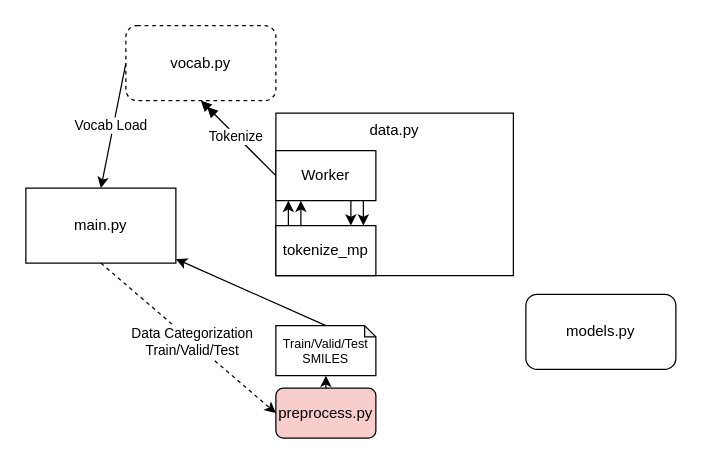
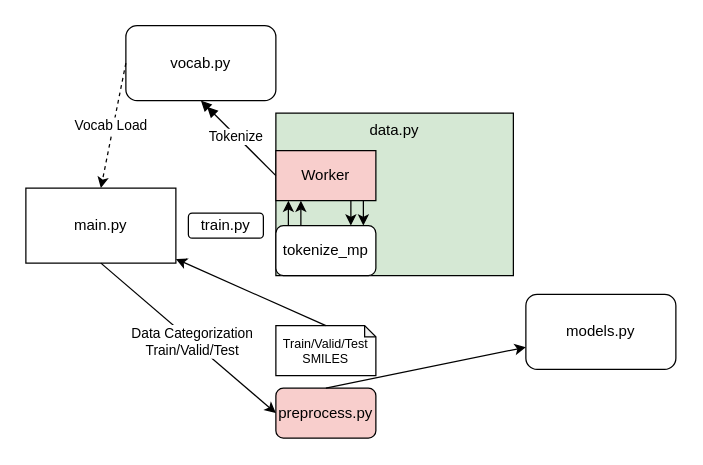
- <mxCell id="6" value="vocab.py" style="rounded=1;whiteSpace=wrap;html=1;dashed=1;" parent="1" vertex="1"><mxGeometry x="100" y="20" width="120" height="60" as="geometry" /></mxCell>
+ <mxCell id="6" value="vocab.py" style="rounded=1;whiteSpace=wrap;html=1;" parent="1" vertex="1"><mxGeometry x="100" y="20" width="120" height="60" as="geometry" /></mxCell>
- <mxCell id="9" value="" style="endArrow=classic;html=1;rounded=0;entryX=0.5;entryY=0;entryDx=0;entryDy=0;exitX=0;exitY=0.5;exitDx=0;exitDy=0;" parent="1" source="6" target="2" edge="1"><mxGeometry width="50" height="50" relative="1" as="geometry"><mxPoint x="130" y="100" as="sourcePoint" /><mxPoint x="70" y="90" as="targetPoint" /></mxGeometry></mxCell>
+ <mxCell id="9" value="" style="endArrow=classic;html=1;rounded=0;entryX=0.5;entryY=0;entryDx=0;entryDy=0;exitX=0;exitY=0.5;exitDx=0;exitDy=0;dashed=1;" parent="1" source="6" target="2" edge="1"><mxGeometry width="50" height="50" relative="1" as="geometry"><mxPoint x="130" y="100" as="sourcePoint" /><mxPoint x="70" y="90" as="targetPoint" /></mxGeometry></mxCell>
- <mxCell id="17" value="Worker" style="rounded=0;whiteSpace=wrap;html=1;" vertex="1" parent="14"><mxGeometry y="30" width="80" height="40" as="geometry" /></mxCell>
+ <mxCell id="17" value="Worker" style="rounded=0;whiteSpace=wrap;html=1;fillColor=#f8cecc;" vertex="1" parent="14"><mxGeometry y="30" width="80" height="40" as="geometry" /></mxCell>
- <mxCell id="15" value="data.py" style="rounded=0;whiteSpace=wrap;html=1;horizontal=1;verticalAlign=top;glass=0;shadow=0;textShadow=0;" parent="14" vertex="1"><mxGeometry width="190" height="130" as="geometry" /></mxCell>
+ <mxCell id="15" value="data.py" style="rounded=0;whiteSpace=wrap;html=1;horizontal=1;verticalAlign=top;glass=0;shadow=0;textShadow=0;fillColor=#d5e8d4;" parent="14" vertex="1"><mxGeometry width="190" height="130" as="geometry" /></mxCell>
+ <mxCell id="5" value="train.py" style="rounded=1;whiteSpace=wrap;html=1;" parent="1" vertex="1"><mxGeometry x="150" y="170" width="60" height="20" as="geometry" /></mxCell>
- <mxCell id="16" value="tokenize_mp" style="rounded=0;whiteSpace=wrap;html=1;" parent="14" vertex="1"><mxGeometry y="90" width="80" height="40" as="geometry" /></mxCell>
+ <mxCell id="16" value="tokenize_mp" style="whiteSpace=wrap;html=1;rounded=1;" parent="14" vertex="1"><mxGeometry y="90" width="80" height="40" as="geometry" /></mxCell>
- <mxCell id="7" value="" style="endArrow=classic;html=1;rounded=0;exitX=0.5;exitY=1;exitDx=0;exitDy=0;entryX=0;entryY=0.5;entryDx=0;entryDy=0;dashed=1;" parent="1" source="2" target="4" edge="1"><mxGeometry width="50" height="50" relative="1" as="geometry"><mxPoint x="120" y="250" as="sourcePoint" /><mxPoint x="170" y="200" as="targetPoint" /></mxGeometry></mxCell>
+ <mxCell id="7" value="" style="endArrow=classic;html=1;rounded=0;exitX=0.5;exitY=1;exitDx=0;exitDy=0;entryX=0;entryY=0.5;entryDx=0;entryDy=0;" parent="1" source="2" target="4" edge="1"><mxGeometry width="50" height="50" relative="1" as="geometry"><mxPoint x="120" y="250" as="sourcePoint" /><mxPoint x="170" y="200" as="targetPoint" /></mxGeometry></mxCell>
- <mxCell id="11" value="" style="endArrow=classic;html=1;rounded=0;exitX=0.5;exitY=0;exitDx=0;exitDy=0;entryX=0.5;entryY=1;entryDx=0;entryDy=0;entryPerimeter=0;" parent="1" source="4" target="12" edge="1"><mxGeometry width="50" height="50" relative="1" as="geometry"><mxPoint x="320" y="290" as="sourcePoint" /><mxPoint x="280" y="290" as="targetPoint" /></mxGeometry></mxCell>
+ <mxCell id="11" value="" style="endArrow=classic;html=1;rounded=0;exitX=0.5;exitY=0;exitDx=0;exitDy=0;" parent="1" source="4" target="3" edge="1"><mxGeometry width="50" height="50" relative="1" as="geometry"><mxPoint x="320" y="290" as="sourcePoint" /><mxPoint x="280" y="290" as="targetPoint" /></mxGeometry></mxCell>
